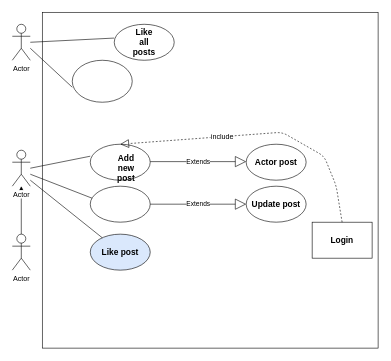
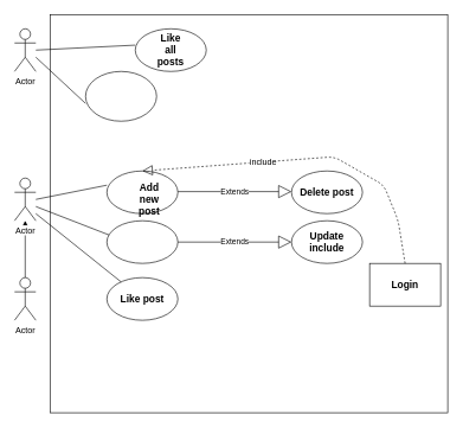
- <mxCell id="20" value="&lt;font style=&quot;font-size: 14px&quot;&gt;&lt;b&gt;Actor post&lt;/b&gt;&lt;/font&gt;" style="ellipse;whiteSpace=wrap;html=1;" parent="1" vertex="1"><mxGeometry x="410" y="240" width="100" height="60" as="geometry" /></mxCell>
+ <mxCell id="20" value="&lt;font style=&quot;font-size: 14px&quot;&gt;&lt;b&gt;Delete post&lt;/b&gt;&lt;/font&gt;" style="ellipse;whiteSpace=wrap;html=1;" parent="1" vertex="1"><mxGeometry x="410" y="240" width="100" height="60" as="geometry" /></mxCell>
- <mxCell id="21" value="&lt;font style=&quot;font-size: 14px&quot;&gt;&lt;b&gt;Update post&lt;/b&gt;&lt;/font&gt;" style="ellipse;whiteSpace=wrap;html=1;" parent="1" vertex="1"><mxGeometry x="410" y="310" width="100" height="60" as="geometry" /></mxCell>
+ <mxCell id="21" value="&lt;font style=&quot;font-size: 14px&quot;&gt;&lt;b&gt;Update include&lt;/b&gt;&lt;/font&gt;" style="ellipse;whiteSpace=wrap;html=1;" parent="1" vertex="1"><mxGeometry x="410" y="310" width="100" height="60" as="geometry" /></mxCell>
- <mxCell id="22" value="&lt;font style=&quot;font-size: 14px&quot;&gt;&lt;b&gt;Like post&lt;/b&gt;&lt;/font&gt;" style="ellipse;whiteSpace=wrap;html=1;fillColor=#dae8fc;" parent="1" vertex="1"><mxGeometry x="150" y="390" width="100" height="60" as="geometry" /></mxCell>
+ <mxCell id="22" value="&lt;font style=&quot;font-size: 14px&quot;&gt;&lt;b&gt;Like post&lt;/b&gt;&lt;/font&gt;" style="ellipse;whiteSpace=wrap;html=1;" parent="1" vertex="1"><mxGeometry x="150" y="390" width="100" height="60" as="geometry" /></mxCell>
